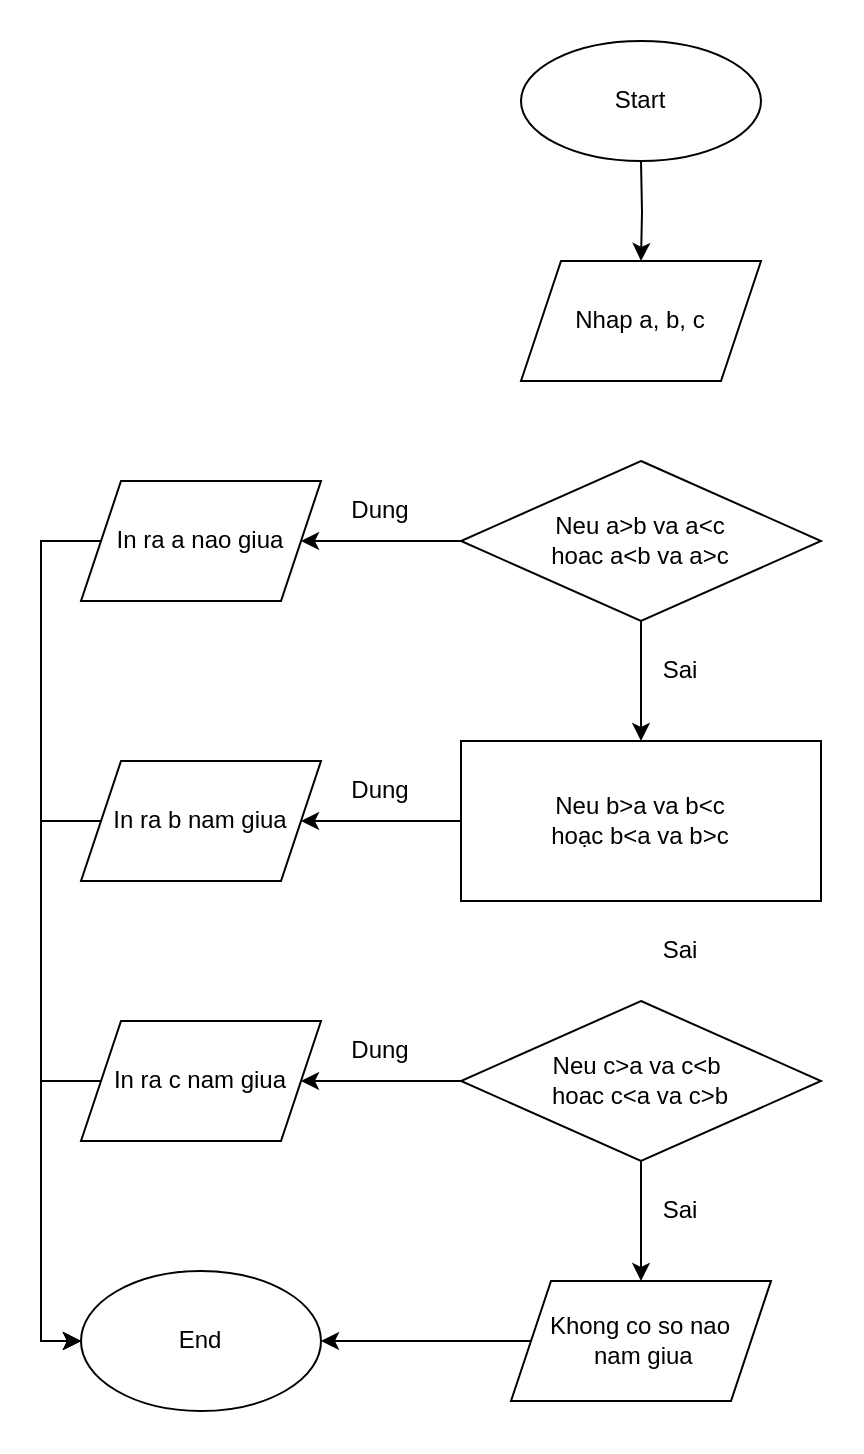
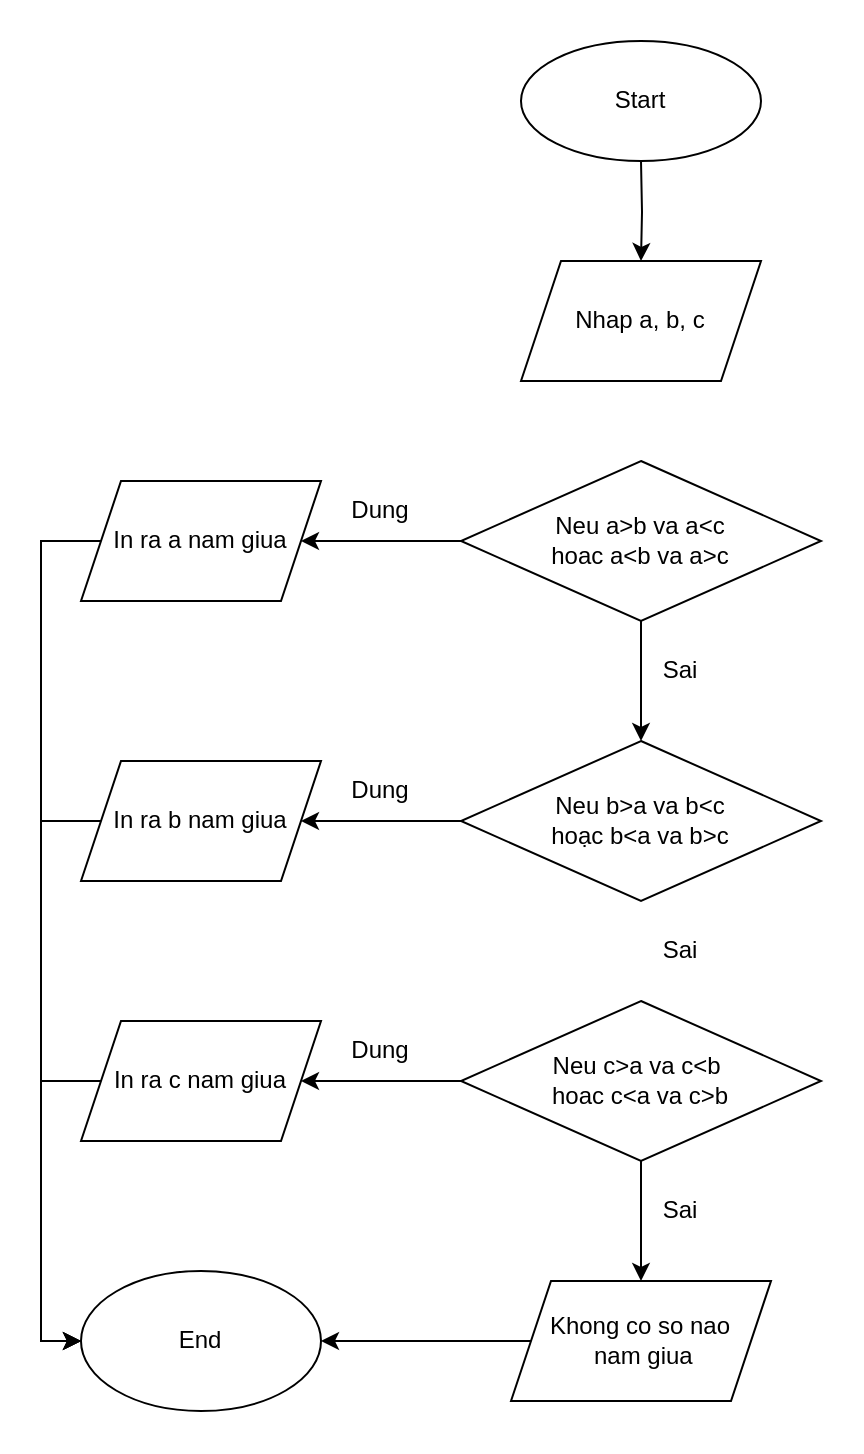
- <mxCell id="20" value="In ra a nao giua" style="shape=parallelogram;perimeter=parallelogramPerimeter;whiteSpace=wrap;html=1;fixedSize=1;strokeColor=default;align=center;verticalAlign=middle;fontFamily=Helvetica;fontSize=12;fontColor=default;fillColor=default;" parent="1" vertex="1"><mxGeometry y="240" width="120" height="60" as="geometry" x="40" /></mxCell>
+ <mxCell id="20" value="In ra a nam giua" style="shape=parallelogram;perimeter=parallelogramPerimeter;whiteSpace=wrap;html=1;fixedSize=1;strokeColor=default;align=center;verticalAlign=middle;fontFamily=Helvetica;fontSize=12;fontColor=default;fillColor=default;" parent="1" vertex="1"><mxGeometry y="240" width="120" height="60" as="geometry" x="40" /></mxCell>
- <mxCell id="8" value="Neu b&amp;gt;a va b&amp;lt;c&lt;div&gt;hoạc b&amp;lt;a va b&amp;gt;c&lt;/div&gt;" style="whiteSpace=wrap;html=1;rounded=0;" parent="1" vertex="1"><mxGeometry x="230" y="370" width="180" height="80" as="geometry" /></mxCell>
+ <mxCell id="8" value="Neu b&amp;gt;a va b&amp;lt;c&lt;div&gt;hoạc b&amp;lt;a va b&amp;gt;c&lt;/div&gt;" style="rhombus;whiteSpace=wrap;html=1;" parent="1" vertex="1"><mxGeometry x="230" y="370" width="180" height="80" as="geometry" /></mxCell>
